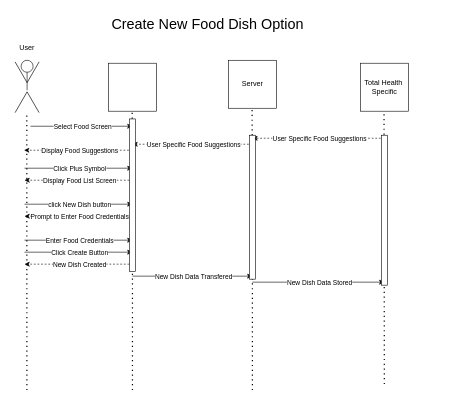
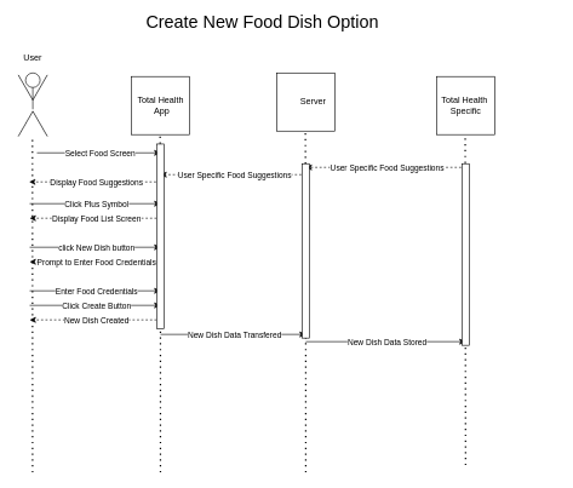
- <mxCell id="26" value="&lt;font style=&quot;font-size: 24px&quot;&gt;Create New Food Dish Option&lt;br&gt;&lt;/font&gt;" style="text;html=1;align=center;verticalAlign=middle;resizable=0;points=[];autosize=1;strokeColor=none;fillColor=none;" vertex="1" parent="1"><mxGeometry x="175" y="30" width="340" height="20" as="geometry" /></mxCell>
+ <mxCell id="26" value="&lt;font style=&quot;font-size: 24px&quot;&gt;Create New Food Dish Option&lt;br&gt;&lt;/font&gt;" style="text;html=1;align=center;verticalAlign=middle;resizable=0;points=[];autosize=1;strokeColor=none;fillColor=none;" vertex="1" parent="1"><mxGeometry x="190" y="20" width="340" height="20" as="geometry" /></mxCell>
- <mxCell id="17" value="Server" style="text;html=1;resizable=0;autosize=1;align=center;verticalAlign=middle;points=[];fillColor=none;strokeColor=none;rounded=0;" vertex="1" parent="1"><mxGeometry x="395" y="130" width="50" height="20" as="geometry" /></mxCell>
+ <mxCell id="17" value="Server" style="text;html=1;resizable=0;autosize=1;align=center;verticalAlign=middle;points=[];fillColor=none;strokeColor=none;rounded=0;" vertex="1" parent="1"><mxGeometry x="405" y="130" width="50" height="20" as="geometry" /></mxCell>
+ <mxCell id="16" value="Total Health&lt;br&gt;&amp;nbsp;App" style="text;html=1;resizable=0;autosize=1;align=center;verticalAlign=middle;points=[];fillColor=none;strokeColor=none;rounded=0;" vertex="1" parent="1"><mxGeometry x="180" y="129.91" width="80" height="30" as="geometry" /></mxCell>
